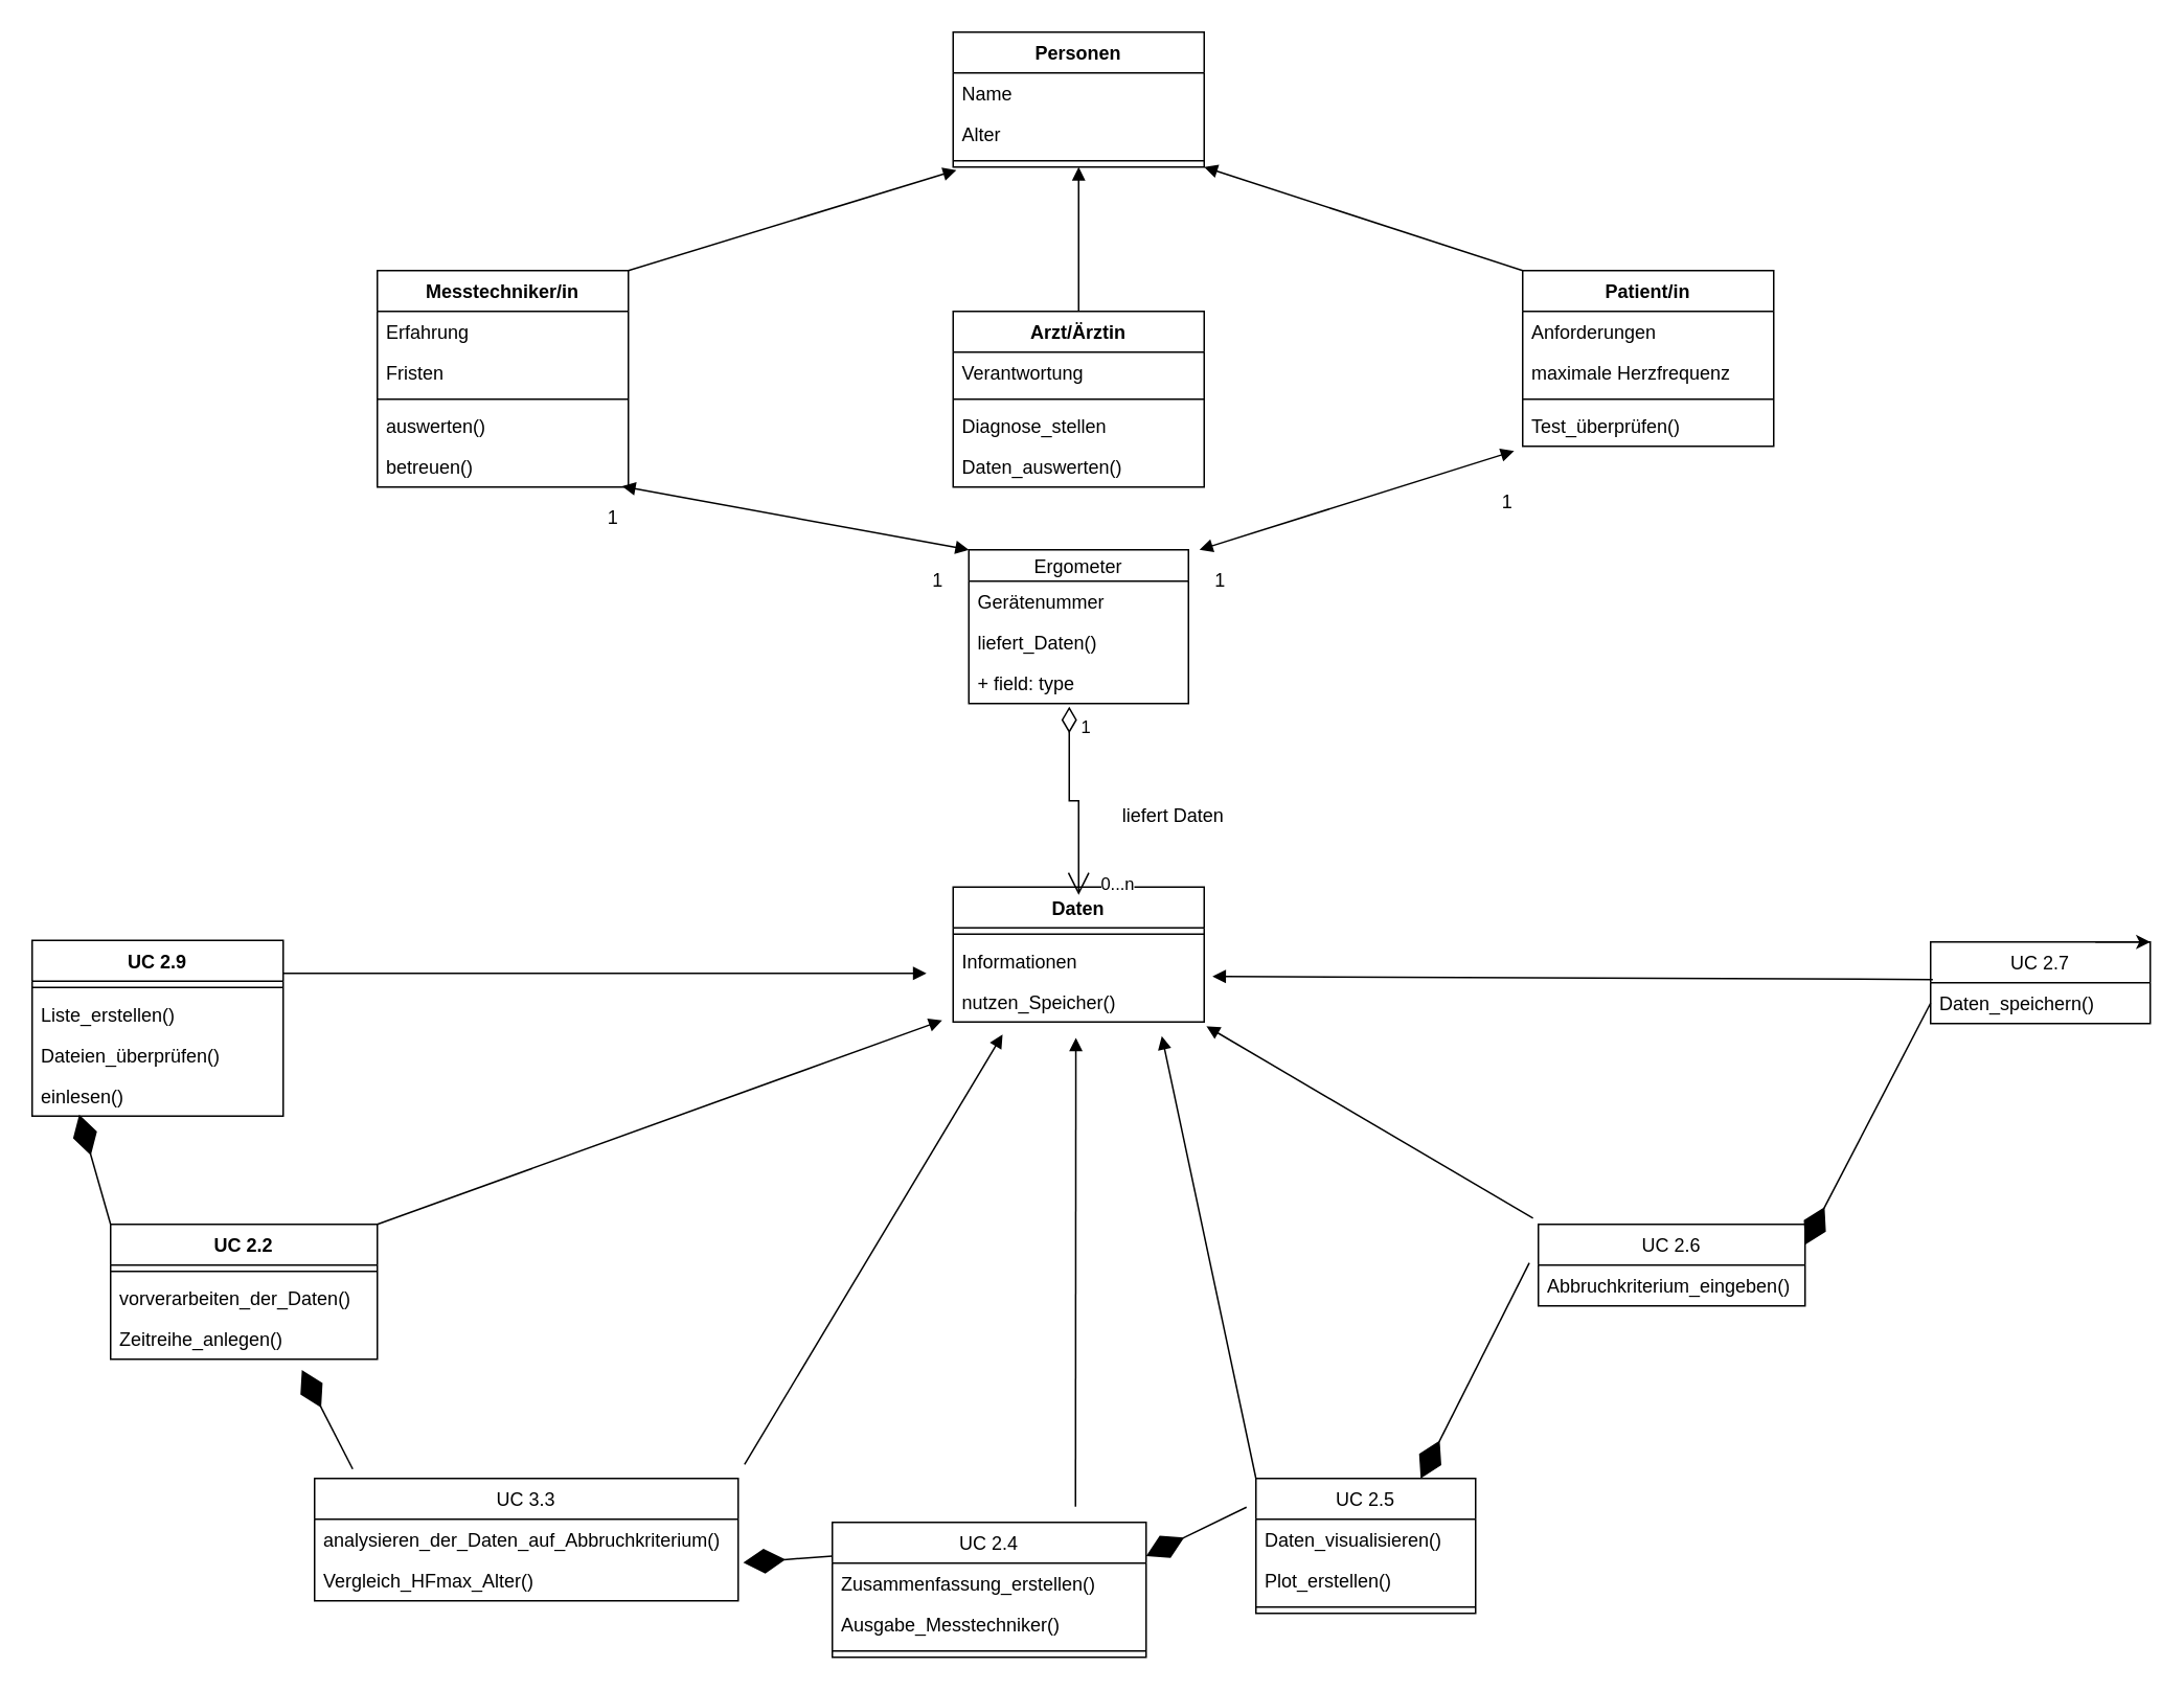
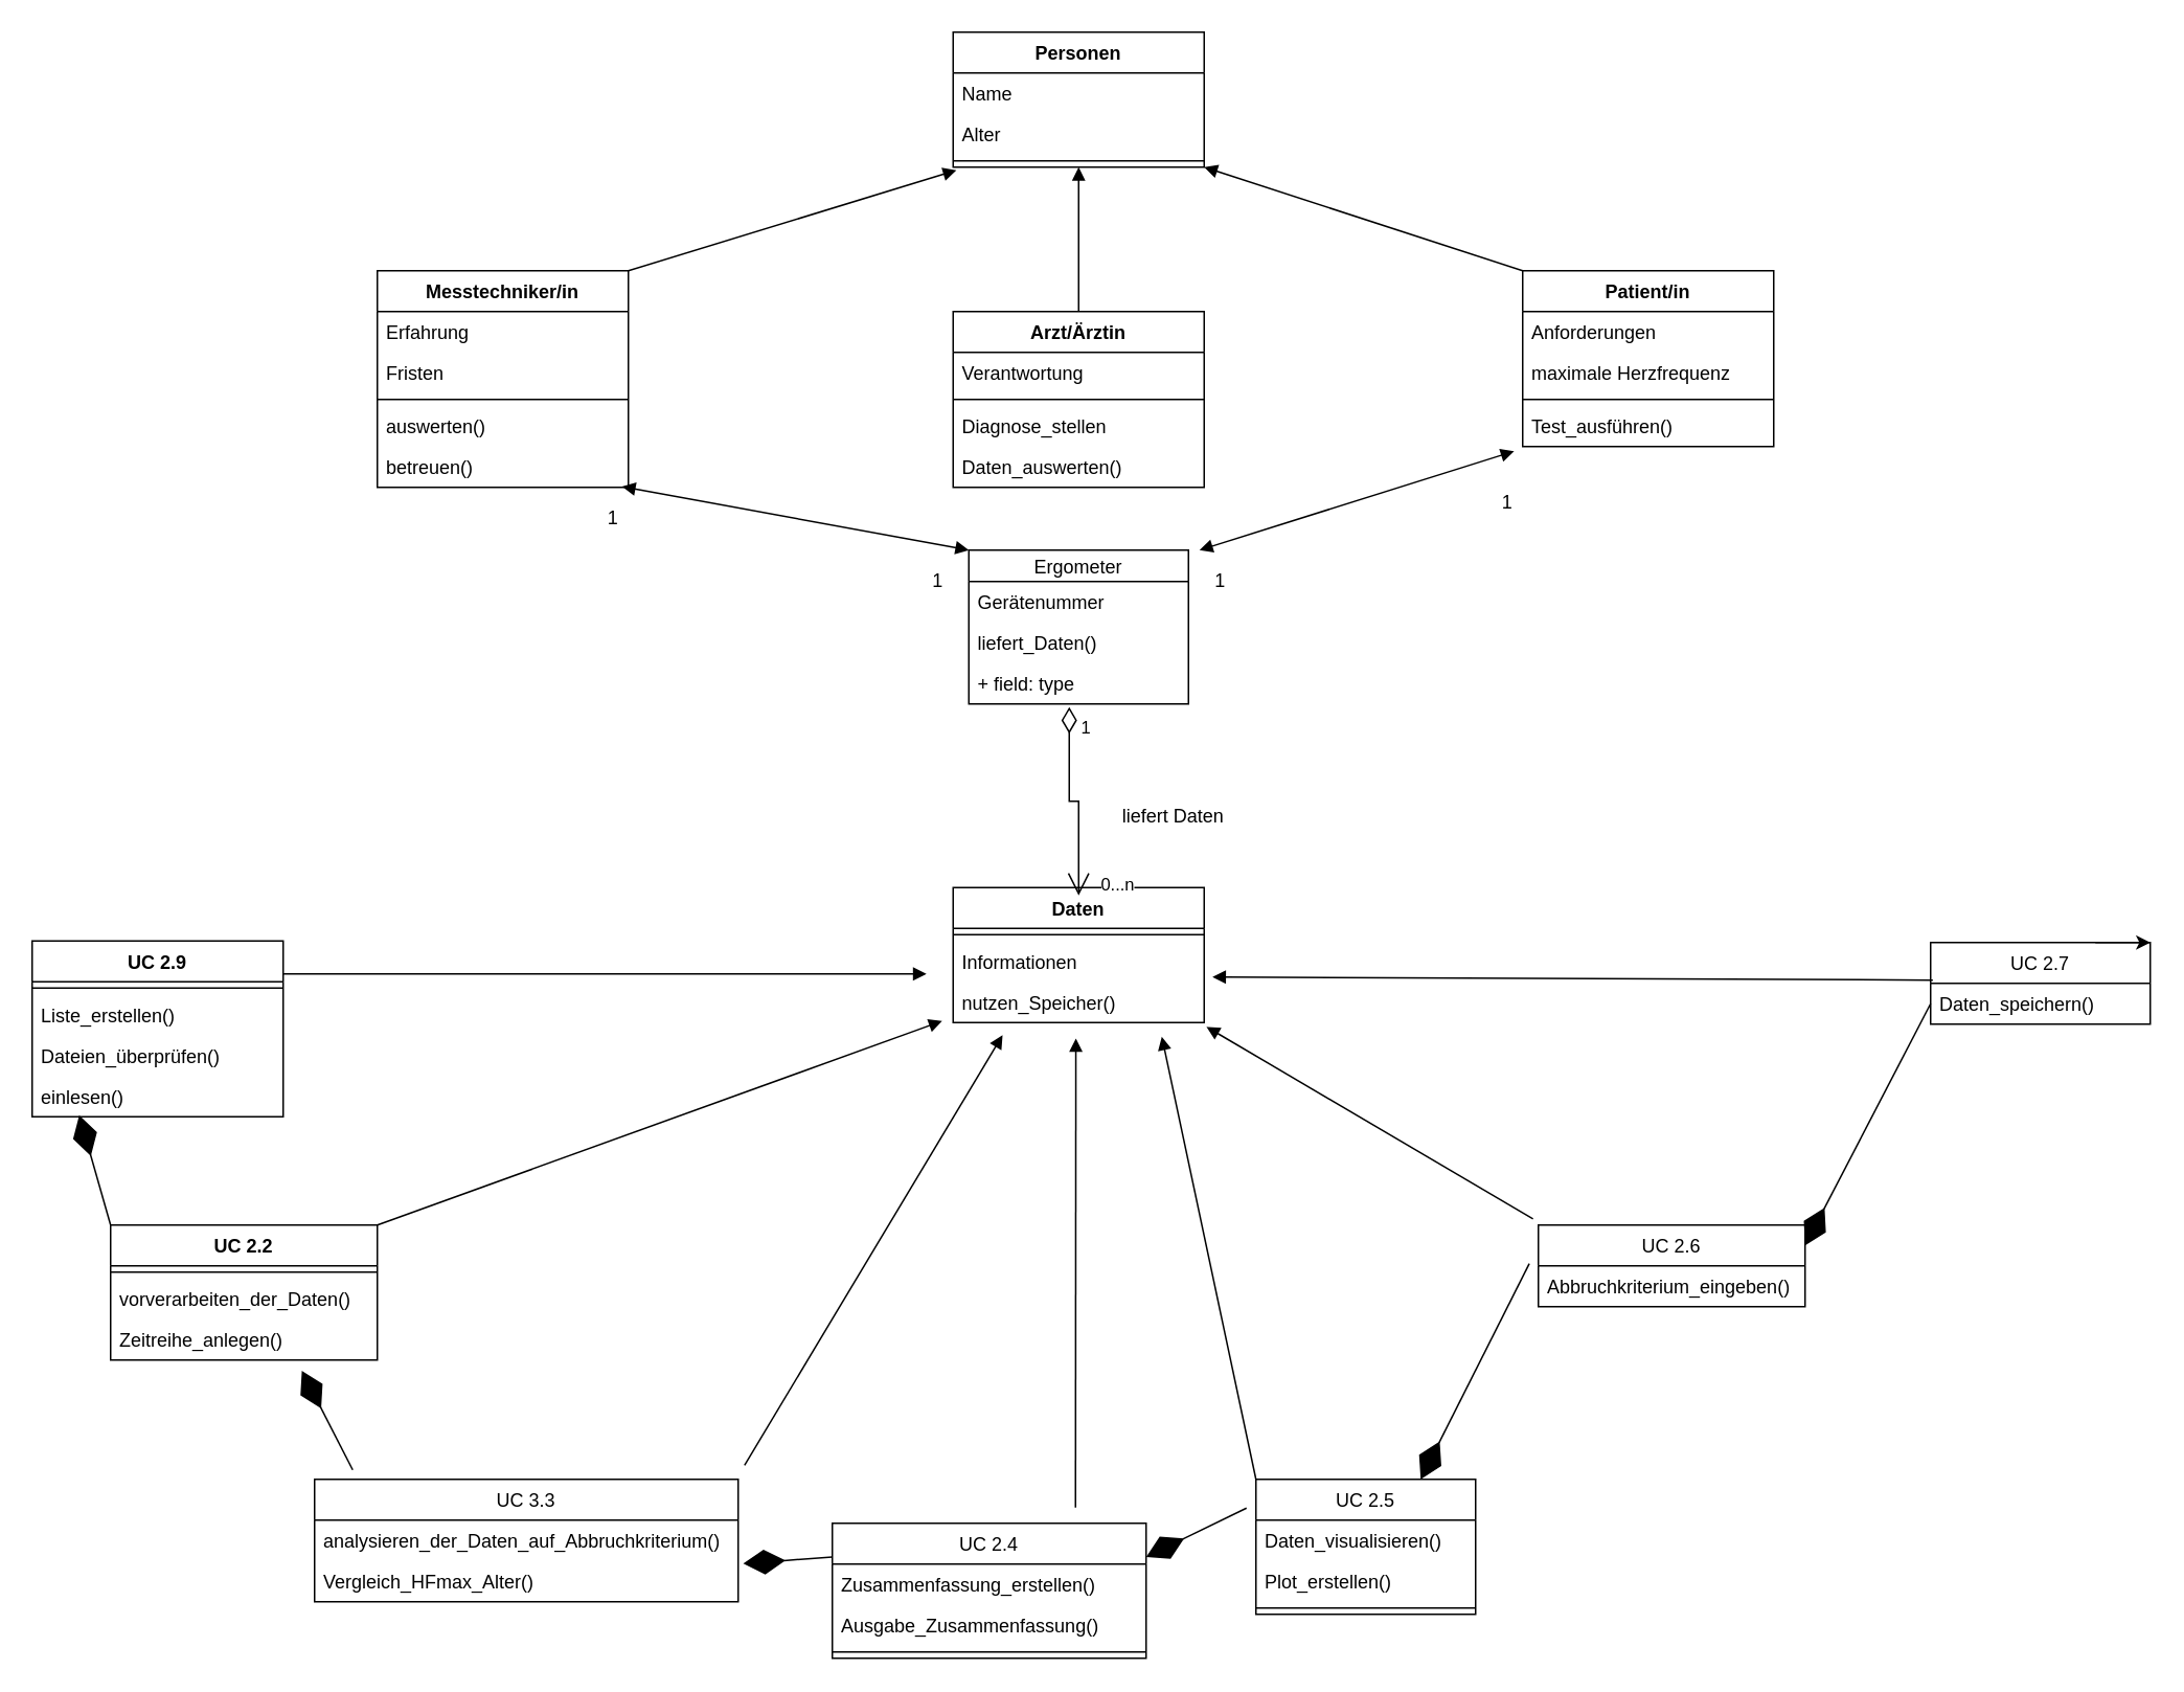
- <mxCell id="20" value="Test_überprüfen()" style="text;strokeColor=none;fillColor=none;align=left;verticalAlign=top;spacingLeft=4;spacingRight=4;overflow=hidden;rotatable=0;points=[[0,0.5],[1,0.5]];portConstraint=eastwest;labelBackgroundColor=#ffffff;" parent="16" vertex="1"><mxGeometry y="86" width="160" height="26" as="geometry" /></mxCell>
+ <mxCell id="20" value="Test_ausführen()" style="text;strokeColor=none;fillColor=none;align=left;verticalAlign=top;spacingLeft=4;spacingRight=4;overflow=hidden;rotatable=0;points=[[0,0.5],[1,0.5]];portConstraint=eastwest;labelBackgroundColor=#ffffff;" parent="16" vertex="1"><mxGeometry y="86" width="160" height="26" as="geometry" /></mxCell>
- <mxCell id="77" value="Ausgabe_Messtechniker()" style="text;strokeColor=none;fillColor=none;align=left;verticalAlign=top;spacingLeft=4;spacingRight=4;overflow=hidden;rotatable=0;points=[[0,0.5],[1,0.5]];portConstraint=eastwest;labelBackgroundColor=#ffffff;" parent="75" vertex="1"><mxGeometry y="52" width="200" height="26" as="geometry" /></mxCell>
+ <mxCell id="77" value="Ausgabe_Zusammenfassung()" style="text;strokeColor=none;fillColor=none;align=left;verticalAlign=top;spacingLeft=4;spacingRight=4;overflow=hidden;rotatable=0;points=[[0,0.5],[1,0.5]];portConstraint=eastwest;labelBackgroundColor=#ffffff;" parent="75" vertex="1"><mxGeometry y="52" width="200" height="26" as="geometry" /></mxCell>
